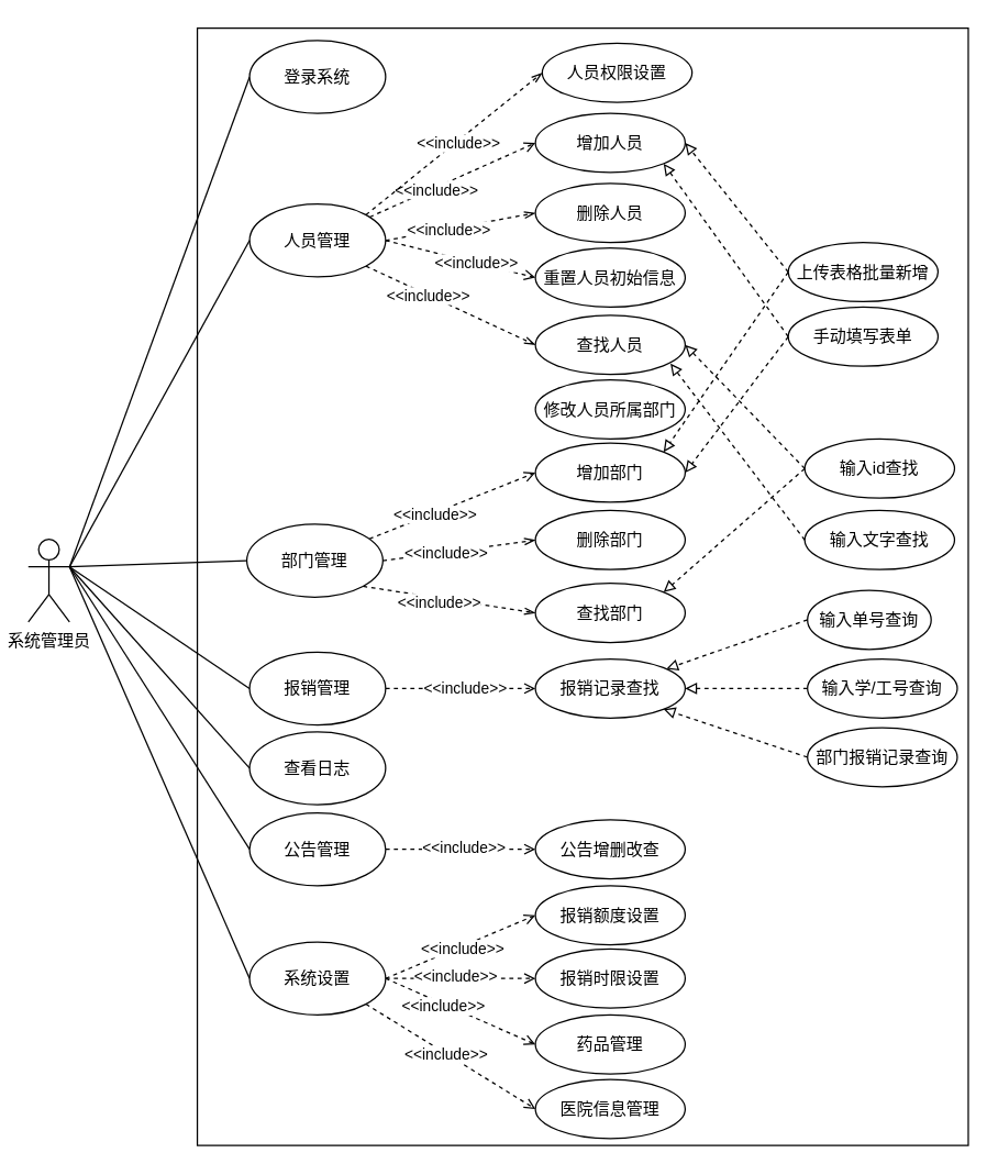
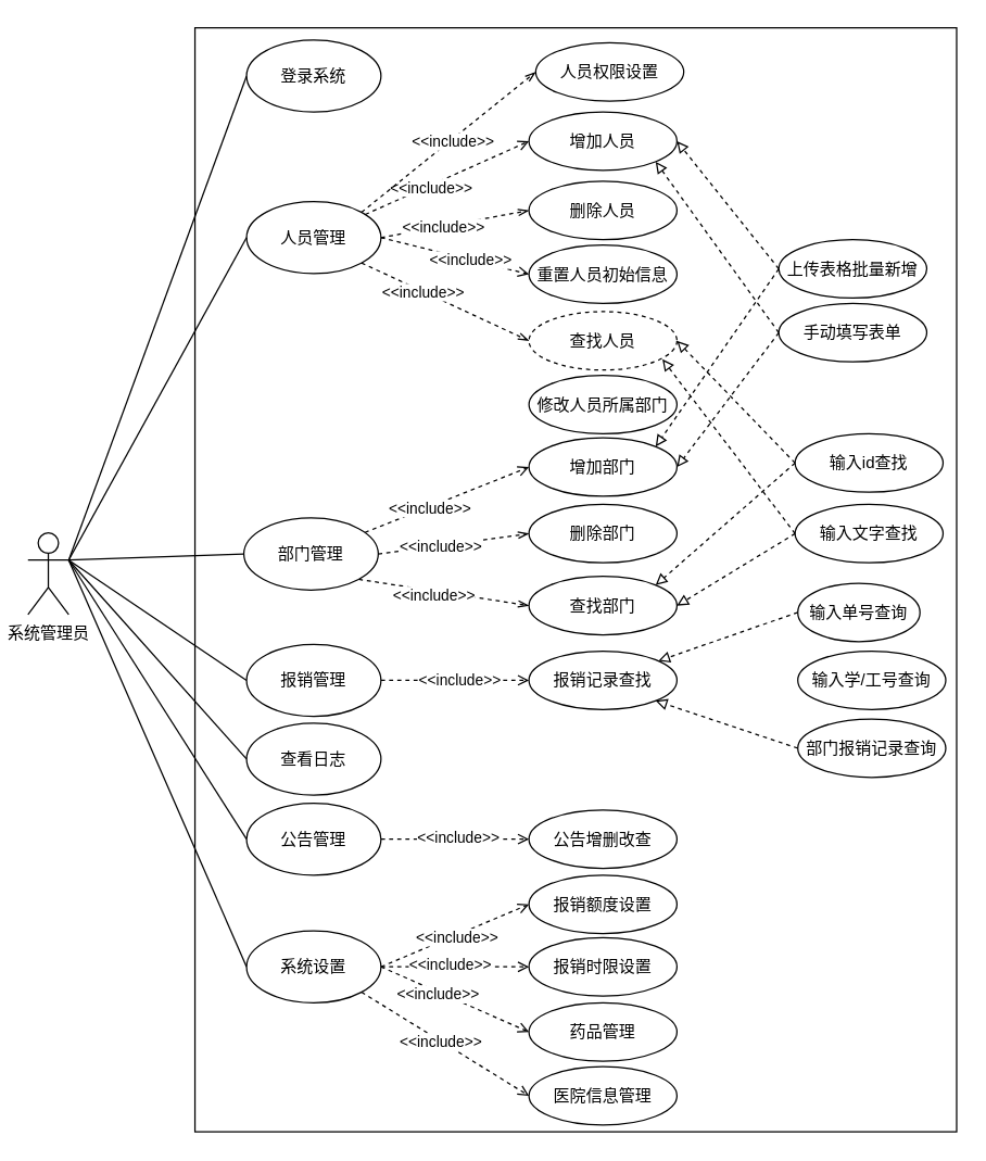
- <mxCell id="17" value="查找人员" style="ellipse;whiteSpace=wrap;html=1;" parent="1" vertex="1"><mxGeometry x="389" y="229" width="109" height="43" as="geometry" /></mxCell>
+ <mxCell id="17" value="查找人员" style="ellipse;whiteSpace=wrap;html=1;dashed=1;" parent="1" vertex="1"><mxGeometry x="389" y="229" width="109" height="43" as="geometry" /></mxCell>
+ <mxCell id="44" style="edgeStyle=none;rounded=0;orthogonalLoop=1;jettySize=auto;html=1;exitX=0;exitY=0.5;exitDx=0;exitDy=0;entryX=1;entryY=0.5;entryDx=0;entryDy=0;dashed=1;labelBackgroundColor=none;endArrow=block;endFill=0;" parent="1" source="45" target="36" edge="1"><mxGeometry relative="1" as="geometry" /></mxCell>
- <mxCell id="53" style="edgeStyle=none;rounded=0;orthogonalLoop=1;jettySize=auto;html=1;exitX=0;exitY=0.5;exitDx=0;exitDy=0;dashed=1;labelBackgroundColor=none;endArrow=block;endFill=0;" parent="1" source="54" target="52" edge="1"><mxGeometry relative="1" as="geometry" /></mxCell>
